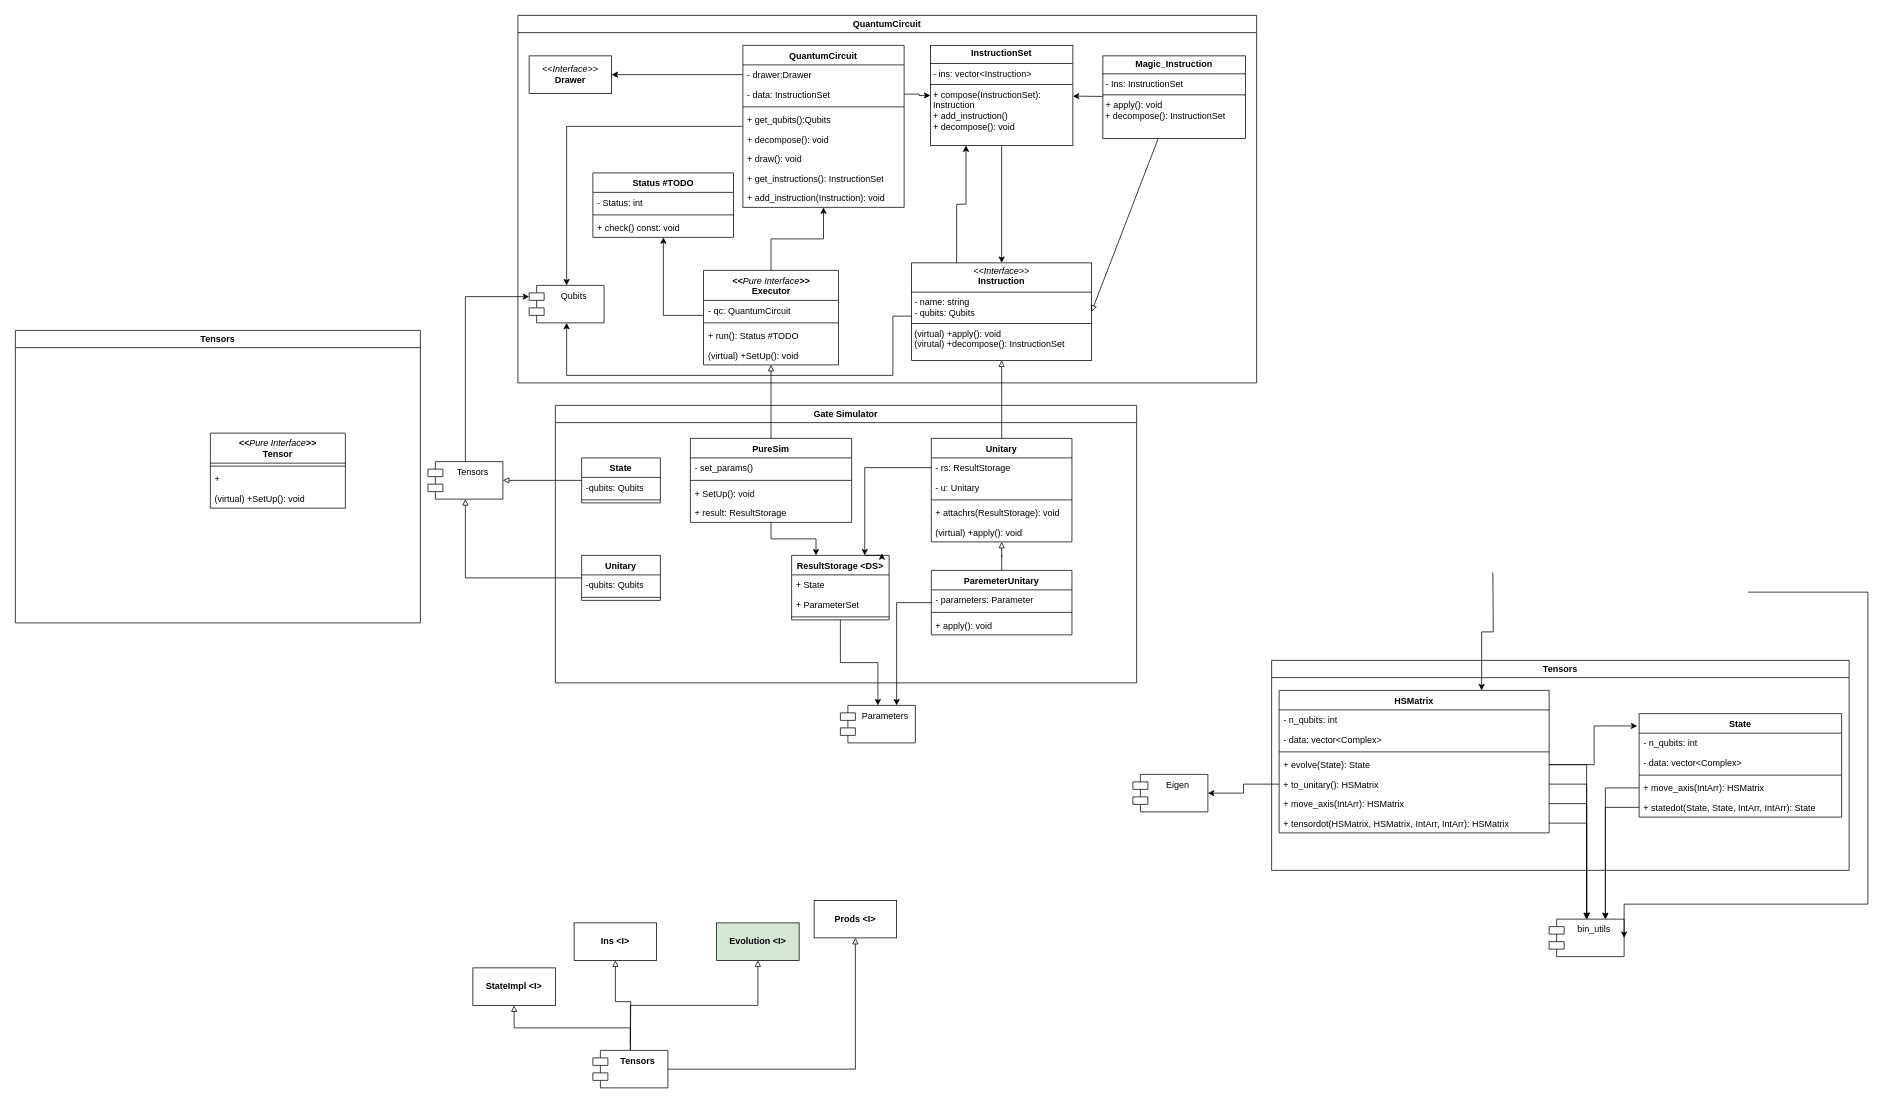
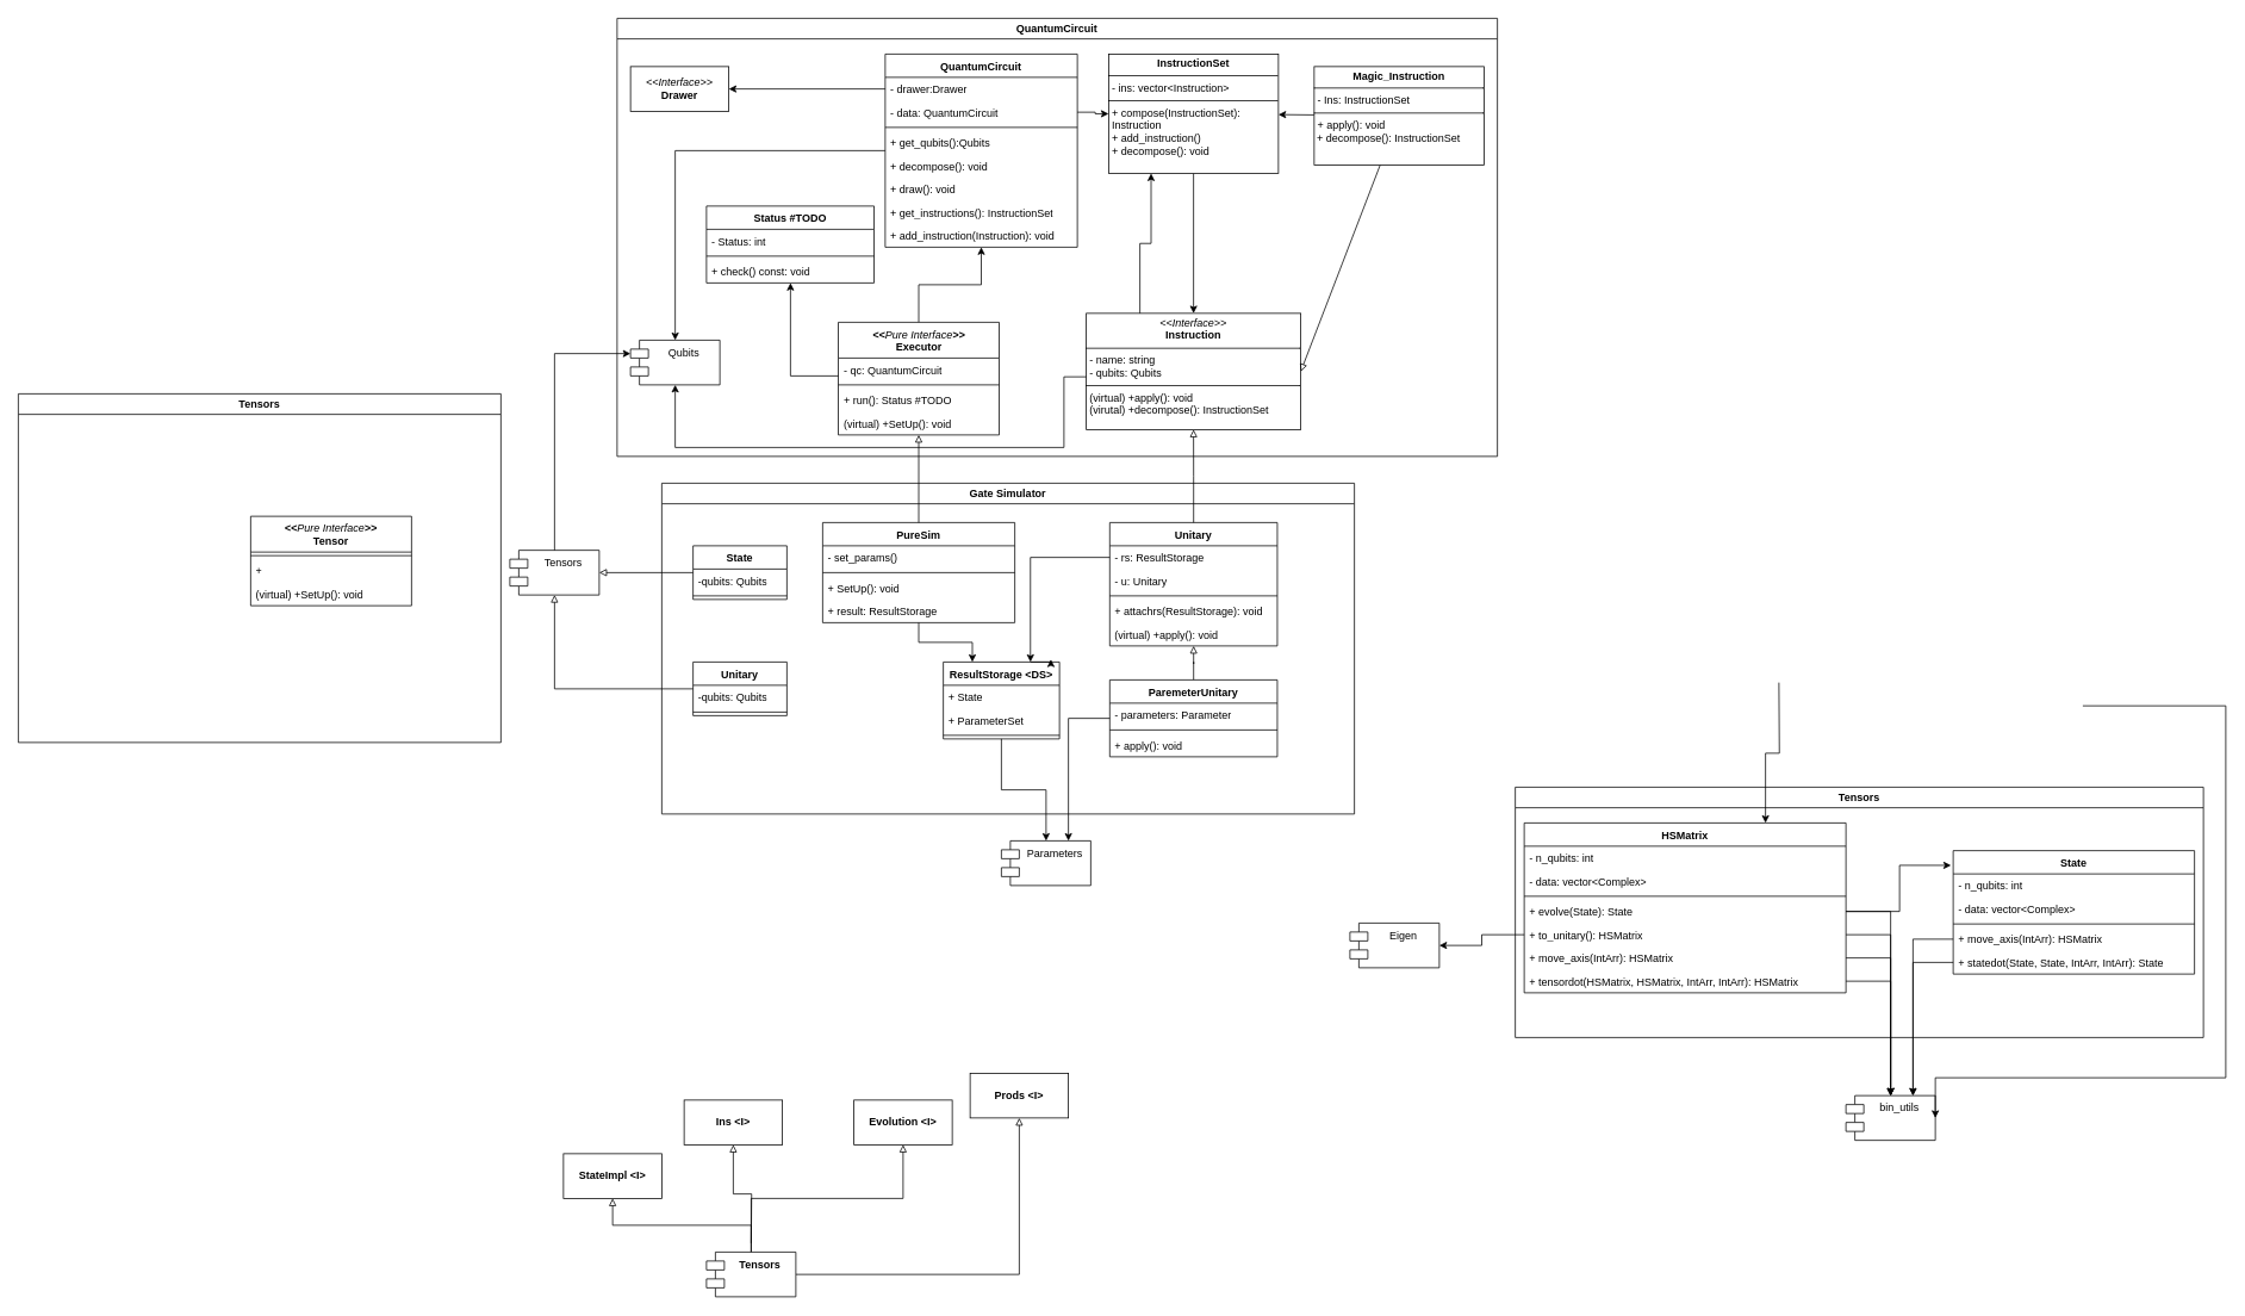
- <mxCell id="62" value="- data: InstructionSet" style="text;strokeColor=none;fillColor=none;align=left;verticalAlign=top;spacingLeft=4;spacingRight=4;overflow=hidden;rotatable=0;points=[[0,0.5],[1,0.5]];portConstraint=eastwest;whiteSpace=wrap;html=1;" vertex="1" parent="60"><mxGeometry y="52" width="215" height="26" as="geometry" /></mxCell>
+ <mxCell id="62" value="- data: QuantumCircuit" style="text;strokeColor=none;fillColor=none;align=left;verticalAlign=top;spacingLeft=4;spacingRight=4;overflow=hidden;rotatable=0;points=[[0,0.5],[1,0.5]];portConstraint=eastwest;whiteSpace=wrap;html=1;" vertex="1" parent="60"><mxGeometry y="52" width="215" height="26" as="geometry" /></mxCell>
- <mxCell id="93" value="&lt;b&gt;Evolution &amp;lt;I&amp;gt;&lt;/b&gt;" style="html=1;whiteSpace=wrap;fillColor=#d5e8d4;" vertex="1" parent="1"><mxGeometry x="955" y="1230" width="110" height="50" as="geometry" /></mxCell>
+ <mxCell id="93" value="&lt;b&gt;Evolution &amp;lt;I&amp;gt;&lt;/b&gt;" style="html=1;whiteSpace=wrap;" vertex="1" parent="1"><mxGeometry x="955" y="1230" width="110" height="50" as="geometry" /></mxCell>
